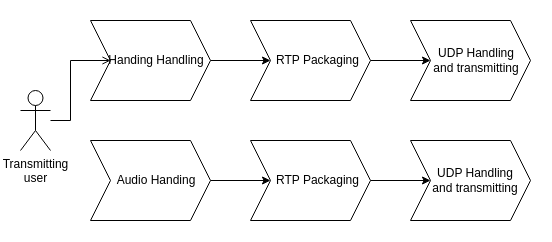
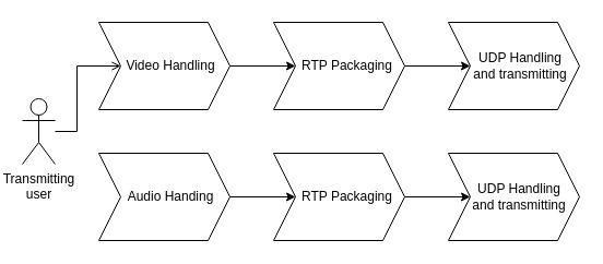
- <mxCell id="11" value="Handing Handling" style="shape=step;perimeter=stepPerimeter;whiteSpace=wrap;html=1;fixedSize=1;spacingLeft=12;" vertex="1" parent="1"><mxGeometry x="90" y="20" width="120" height="80" as="geometry" /></mxCell>
+ <mxCell id="11" value="Video Handling" style="shape=step;perimeter=stepPerimeter;whiteSpace=wrap;html=1;fixedSize=1;spacingLeft=12;" vertex="1" parent="1"><mxGeometry x="90" y="20" width="120" height="80" as="geometry" /></mxCell>
